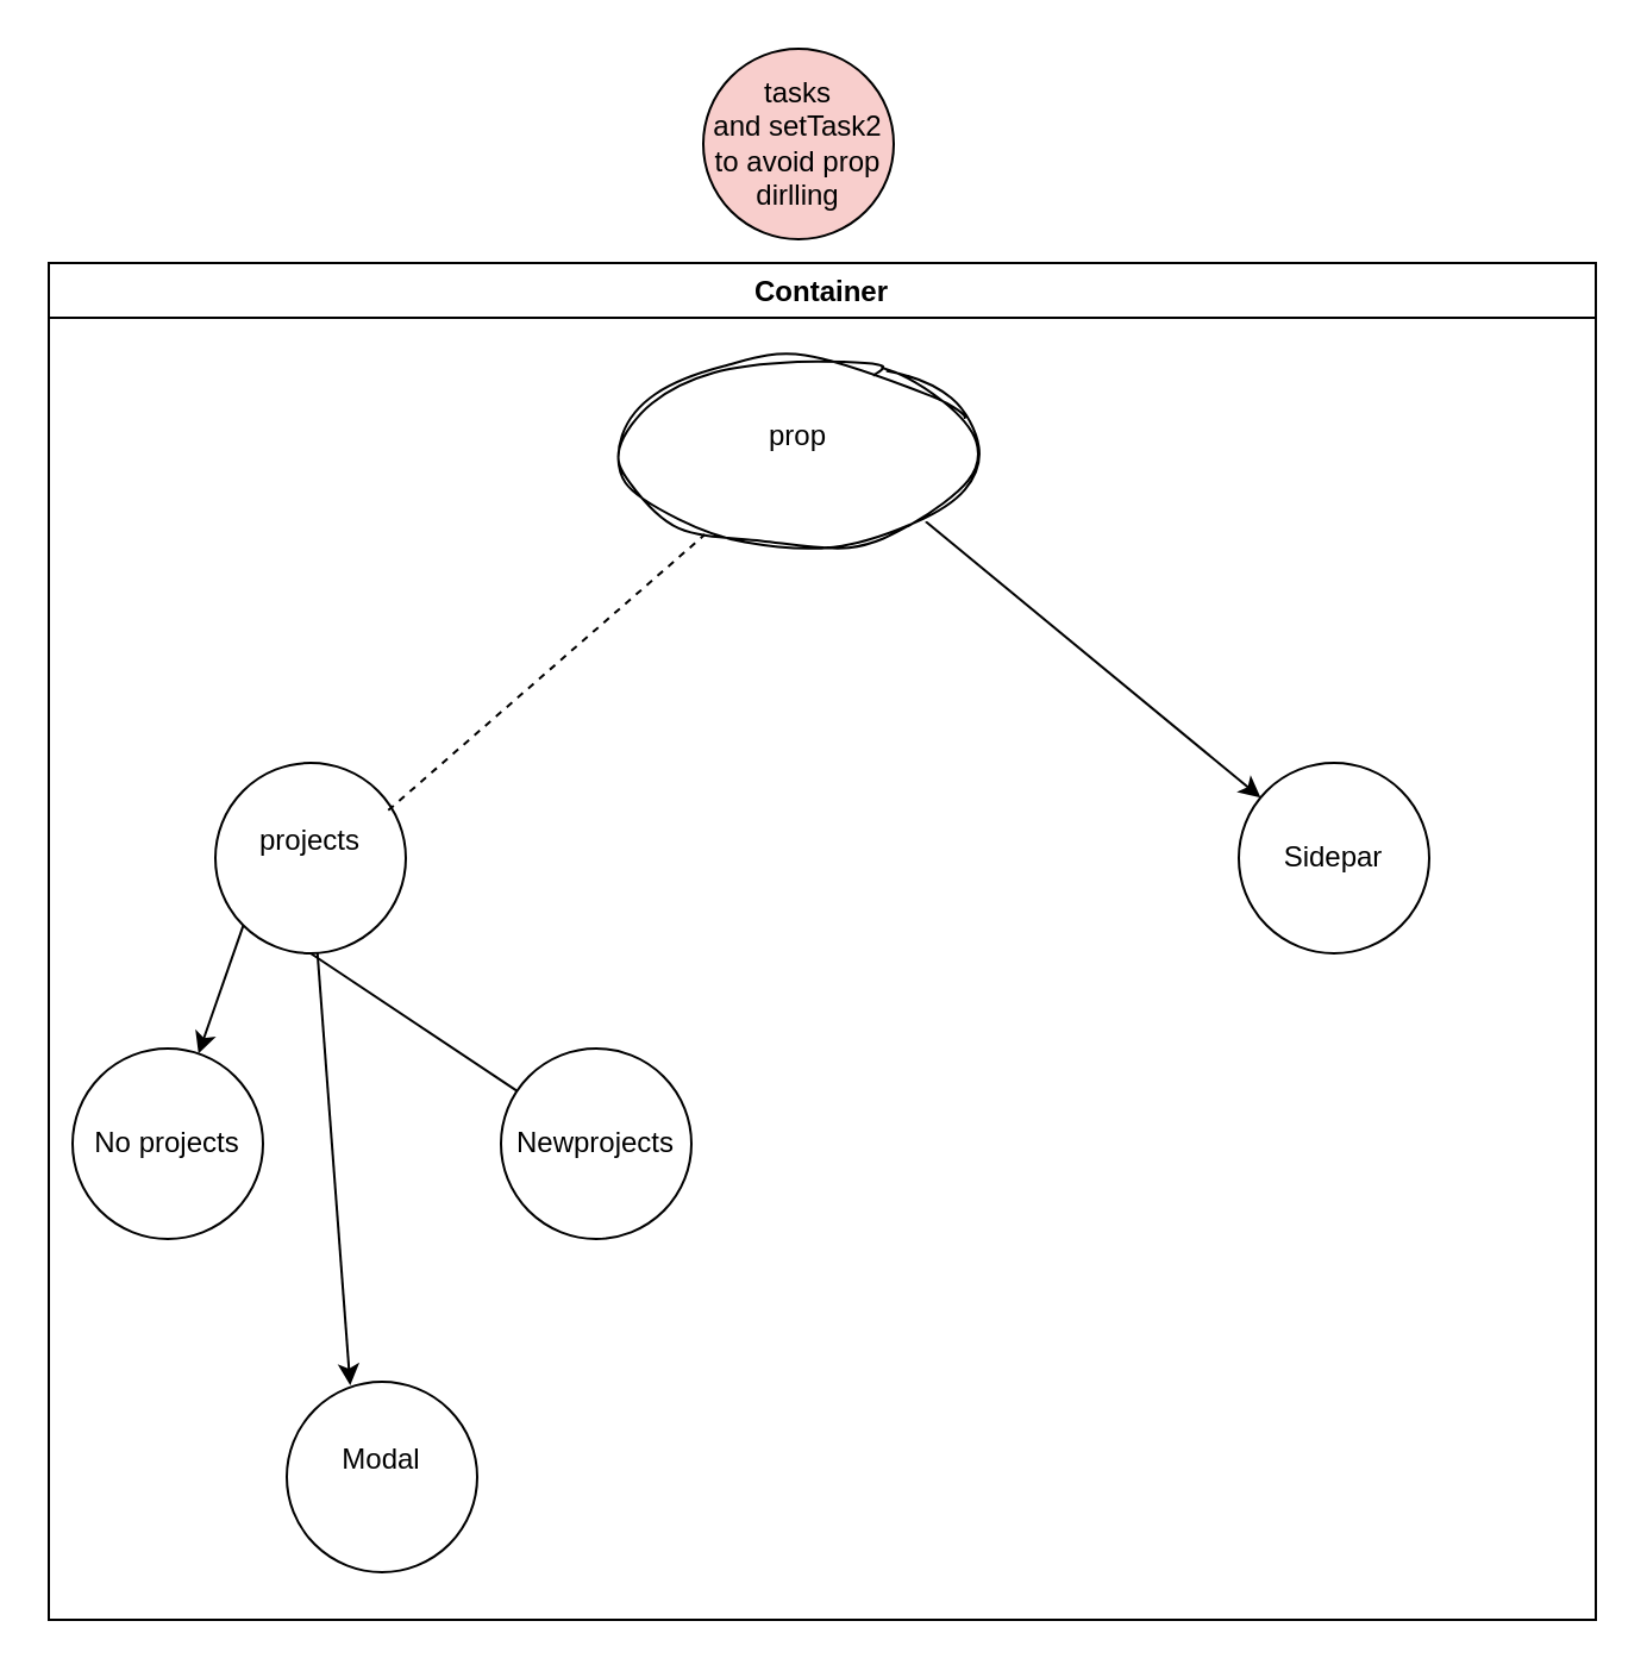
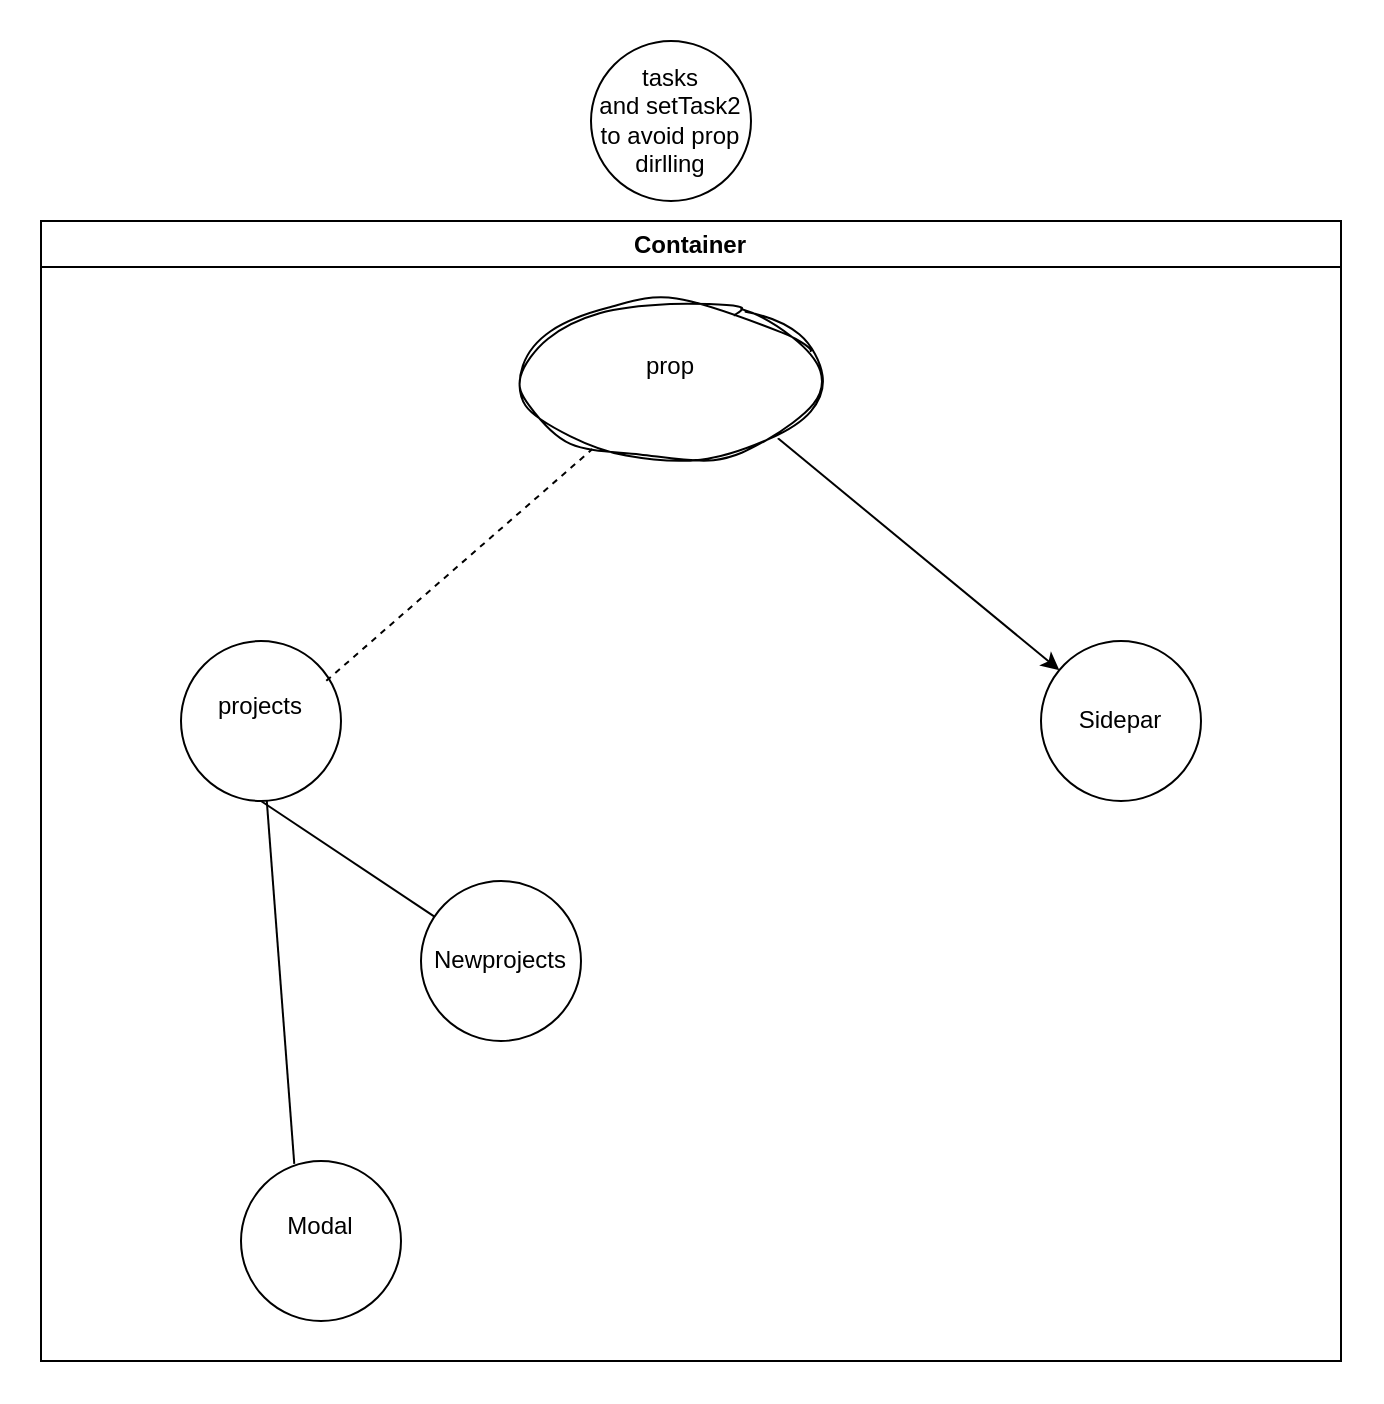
- <mxCell id="13" value="tasks&lt;div&gt;and setTask2&lt;/div&gt;&lt;div&gt;to avoid prop dirlling&lt;/div&gt;" style="ellipse;whiteSpace=wrap;html=1;aspect=fixed;fillColor=#f8cecc;" vertex="1" parent="1"><mxGeometry x="295" y="20" width="80" height="80" as="geometry" /></mxCell>
+ <mxCell id="13" value="tasks&lt;div&gt;and setTask2&lt;/div&gt;&lt;div&gt;to avoid prop dirlling&lt;/div&gt;" style="ellipse;whiteSpace=wrap;html=1;aspect=fixed;" vertex="1" parent="1"><mxGeometry x="295" y="20" width="80" height="80" as="geometry" /></mxCell>
- <mxCell id="6" style="edgeStyle=none;html=1;exitX=0;exitY=1;exitDx=0;exitDy=0;" edge="1" parent="1" source="7" target="9"><mxGeometry relative="1" as="geometry" /></mxCell>
- <mxCell id="9" value="No projects" style="ellipse;whiteSpace=wrap;html=1;aspect=fixed;" vertex="1" parent="1"><mxGeometry y="440" width="80" height="80" as="geometry" x="30" /></mxCell>
- <mxCell id="12" style="edgeStyle=none;html=1;entryX=0.333;entryY=0.018;entryDx=0;entryDy=0;entryPerimeter=0;" edge="1" parent="1" source="7" target="10"><mxGeometry relative="1" as="geometry" /></mxCell>
+ <mxCell id="12" style="edgeStyle=none;html=1;entryX=0.333;entryY=0.018;entryDx=0;entryDy=0;entryPerimeter=0;endArrow=none;" edge="1" parent="1" source="7" target="10"><mxGeometry relative="1" as="geometry" /></mxCell>
